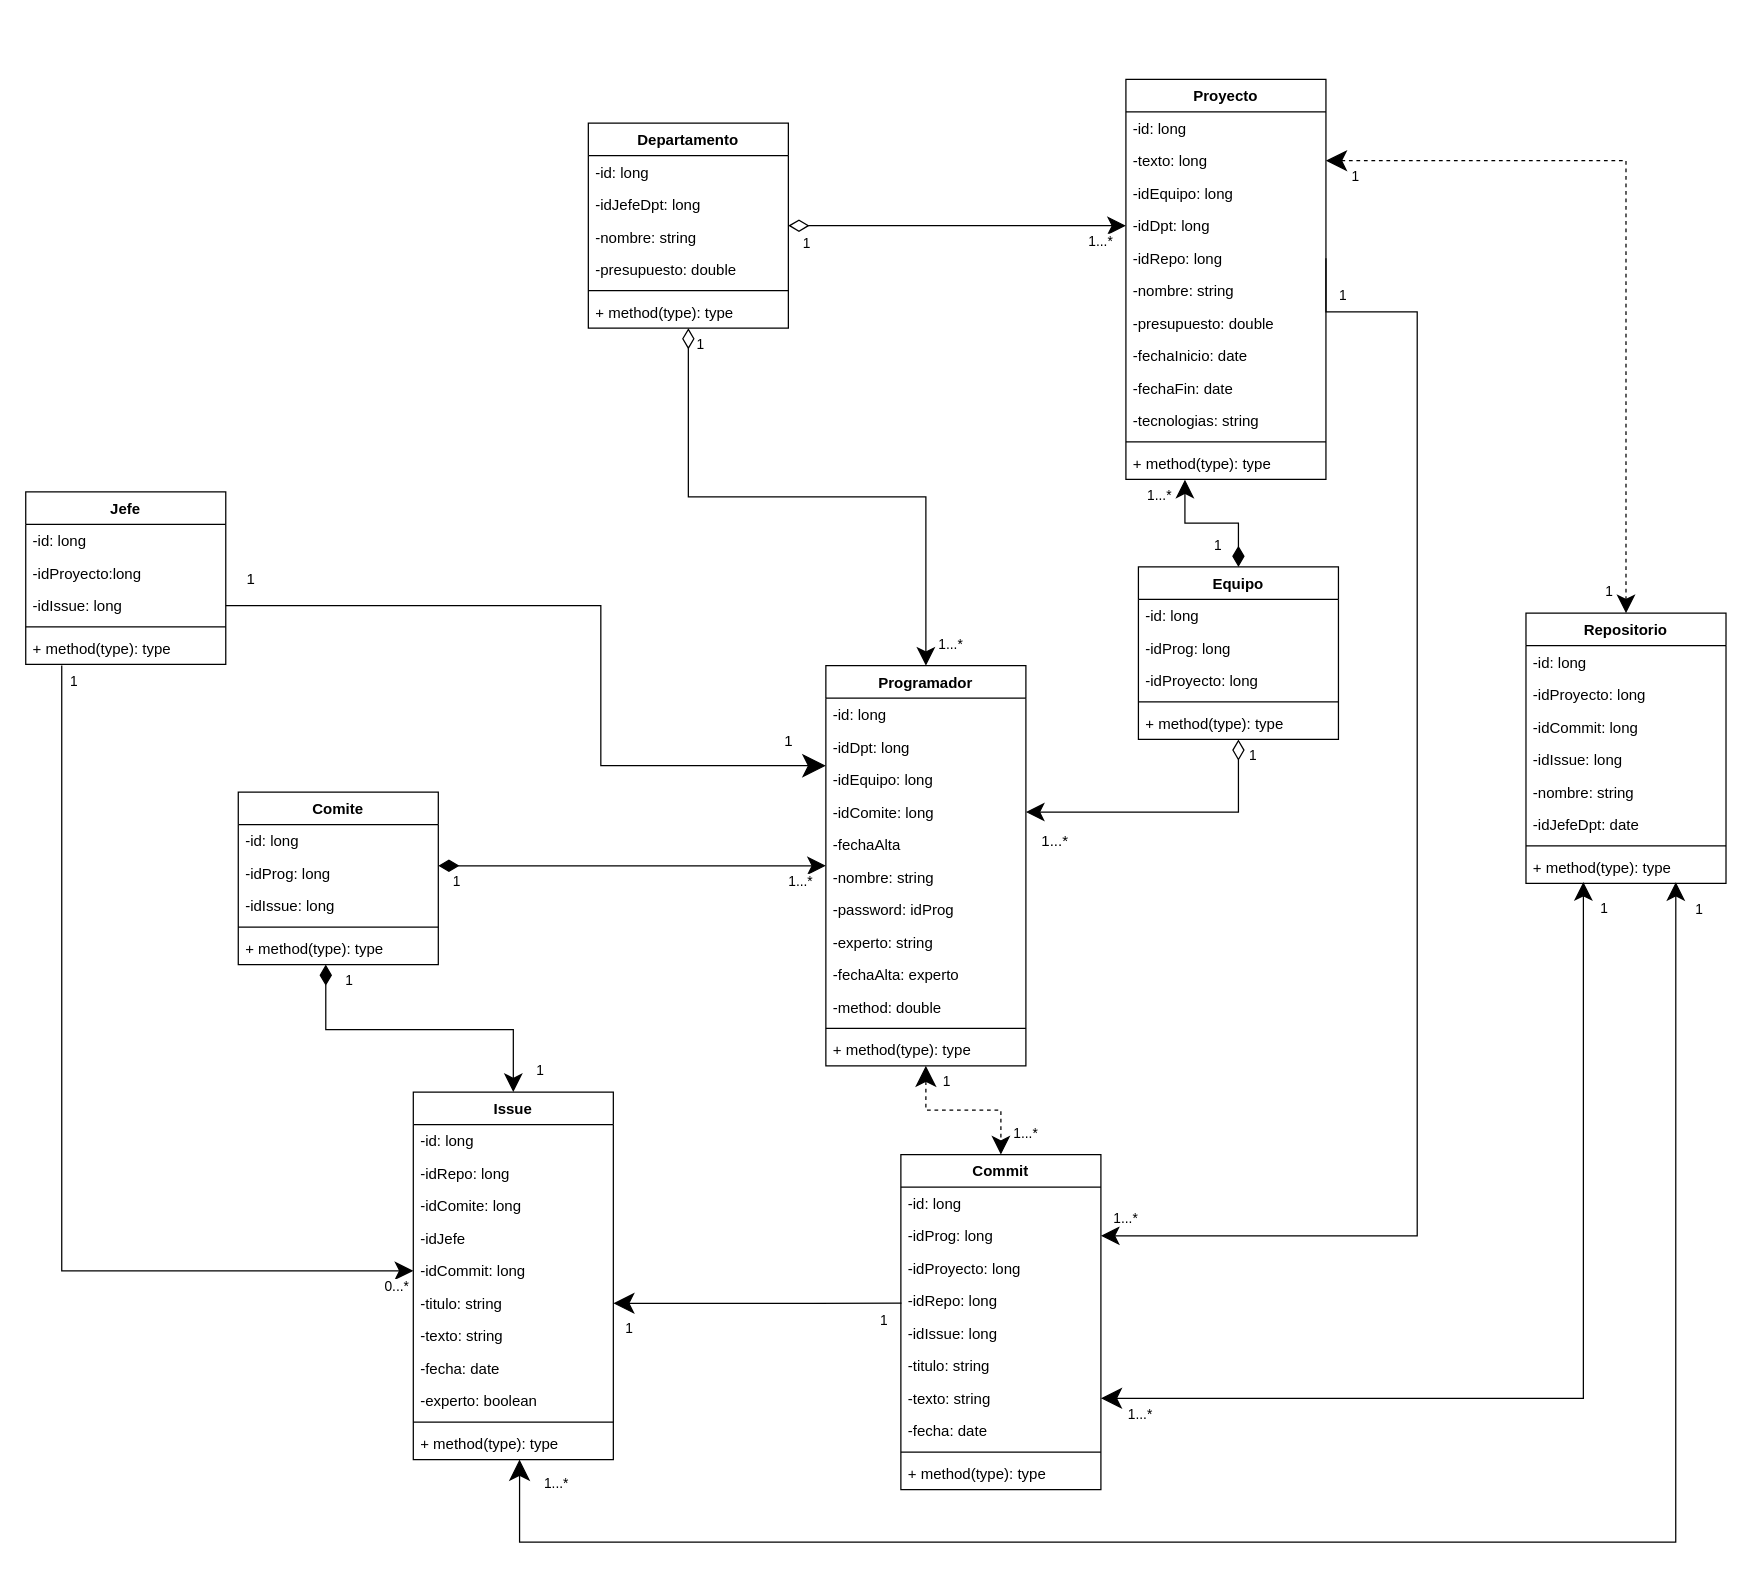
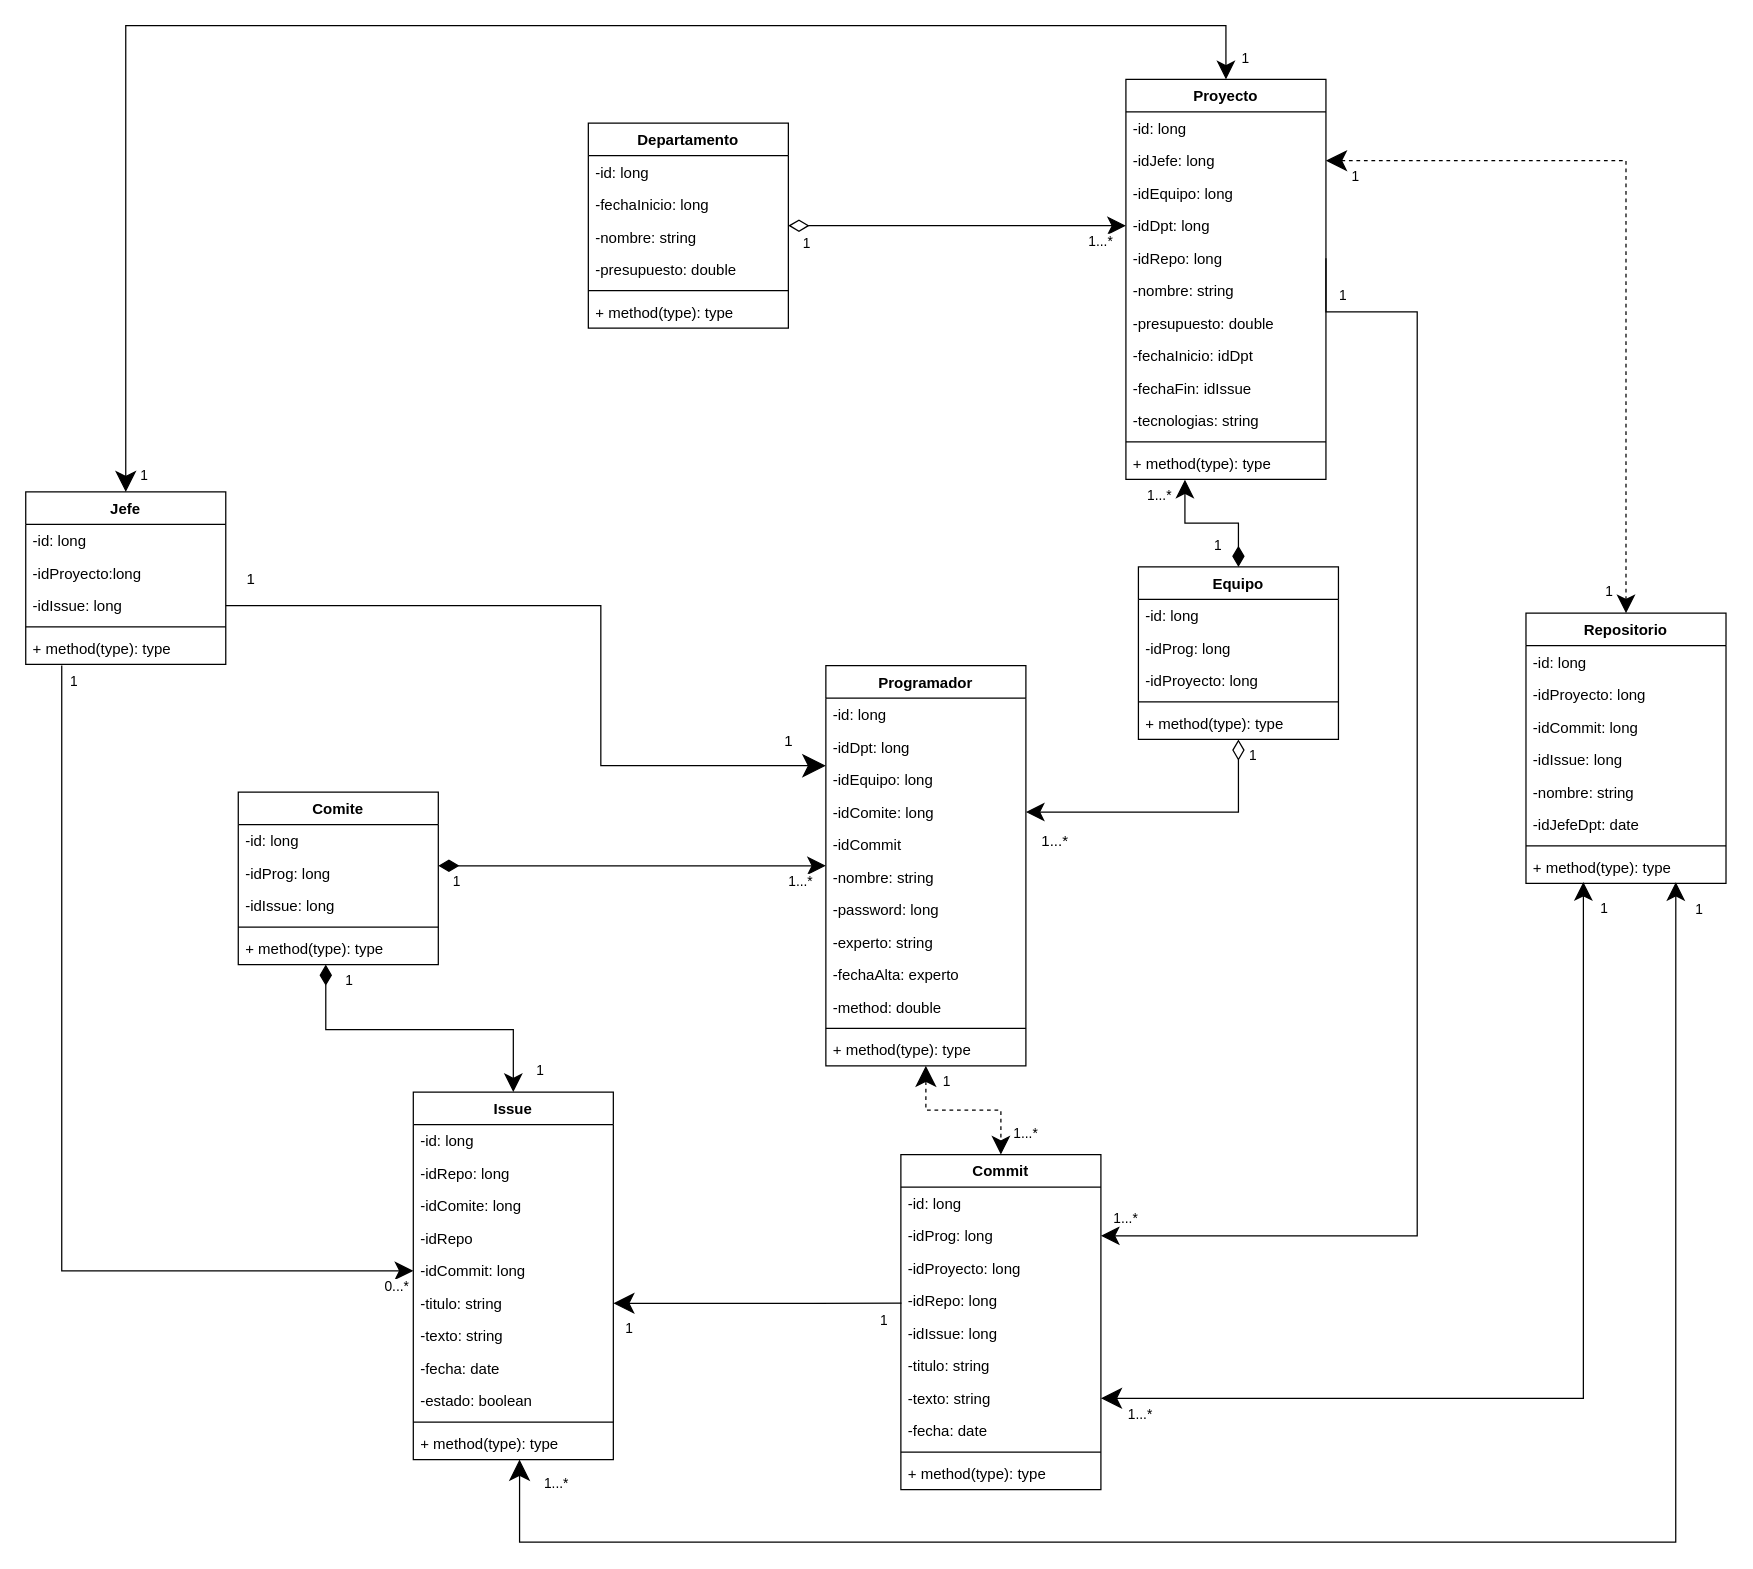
+ <mxCell id="42" value="" style="endArrow=classic;html=1;endSize=12;startArrow=classic;startSize=14;startFill=1;edgeStyle=orthogonalEdgeStyle;rounded=0;entryX=0.5;entryY=0;entryDx=0;entryDy=0;exitX=0.5;exitY=0;exitDx=0;exitDy=0;endFill=1;" parent="1" source="122" target="52" edge="1"><mxGeometry relative="1" as="geometry"><mxPoint x="83" y="436" as="sourcePoint" /><mxPoint x="983.58" y="43" as="targetPoint" /><Array as="points"><mxPoint x="100" y="20" /><mxPoint x="980" y="20" /></Array></mxGeometry></mxCell>
+ <mxCell id="43" value="1" style="edgeLabel;resizable=0;html=1;align=left;verticalAlign=top;" parent="42" connectable="0" vertex="1"><mxGeometry x="-1" relative="1" as="geometry"><mxPoint x="10" y="-26" as="offset" /></mxGeometry></mxCell>
+ <mxCell id="44" value="1" style="edgeLabel;resizable=0;html=1;align=right;verticalAlign=top;" parent="42" connectable="0" vertex="1"><mxGeometry x="1" relative="1" as="geometry"><mxPoint x="19" y="-30" as="offset" /></mxGeometry></mxCell>
- <mxCell id="54" value="-texto: long" style="text;strokeColor=none;fillColor=none;align=left;verticalAlign=top;spacingLeft=4;spacingRight=4;overflow=hidden;rotatable=0;points=[[0,0.5],[1,0.5]];portConstraint=eastwest;" parent="52" vertex="1"><mxGeometry y="52" width="160" height="26" as="geometry" /></mxCell>
+ <mxCell id="54" value="-idJefe: long" style="text;strokeColor=none;fillColor=none;align=left;verticalAlign=top;spacingLeft=4;spacingRight=4;overflow=hidden;rotatable=0;points=[[0,0.5],[1,0.5]];portConstraint=eastwest;" parent="52" vertex="1"><mxGeometry y="52" width="160" height="26" as="geometry" /></mxCell>
- <mxCell id="47" value="-idJefeDpt: long" style="text;strokeColor=none;fillColor=none;align=left;verticalAlign=top;spacingLeft=4;spacingRight=4;overflow=hidden;rotatable=0;points=[[0,0.5],[1,0.5]];portConstraint=eastwest;" parent="45" vertex="1"><mxGeometry y="52" width="160" height="26" as="geometry" /></mxCell>
+ <mxCell id="47" value="-fechaInicio: long" style="text;strokeColor=none;fillColor=none;align=left;verticalAlign=top;spacingLeft=4;spacingRight=4;overflow=hidden;rotatable=0;points=[[0,0.5],[1,0.5]];portConstraint=eastwest;" parent="45" vertex="1"><mxGeometry y="52" width="160" height="26" as="geometry" /></mxCell>
- <mxCell id="60" value="-fechaInicio: date" style="text;strokeColor=none;fillColor=none;align=left;verticalAlign=top;spacingLeft=4;spacingRight=4;overflow=hidden;rotatable=0;points=[[0,0.5],[1,0.5]];portConstraint=eastwest;" parent="52" vertex="1"><mxGeometry y="208" width="160" height="26" as="geometry" /></mxCell>
+ <mxCell id="60" value="-fechaInicio: idDpt" style="text;strokeColor=none;fillColor=none;align=left;verticalAlign=top;spacingLeft=4;spacingRight=4;overflow=hidden;rotatable=0;points=[[0,0.5],[1,0.5]];portConstraint=eastwest;" parent="52" vertex="1"><mxGeometry y="208" width="160" height="26" as="geometry" /></mxCell>
- <mxCell id="61" value="-fechaFin: date" style="text;strokeColor=none;fillColor=none;align=left;verticalAlign=top;spacingLeft=4;spacingRight=4;overflow=hidden;rotatable=0;points=[[0,0.5],[1,0.5]];portConstraint=eastwest;" parent="52" vertex="1"><mxGeometry y="234" width="160" height="26" as="geometry" /></mxCell>
+ <mxCell id="61" value="-fechaFin: idIssue" style="text;strokeColor=none;fillColor=none;align=left;verticalAlign=top;spacingLeft=4;spacingRight=4;overflow=hidden;rotatable=0;points=[[0,0.5],[1,0.5]];portConstraint=eastwest;" parent="52" vertex="1"><mxGeometry y="234" width="160" height="26" as="geometry" /></mxCell>
- <mxCell id="11" value="" style="endArrow=classic;html=1;endSize=12;startArrow=diamondThin;startSize=14;startFill=0;edgeStyle=orthogonalEdgeStyle;rounded=0;exitX=0.5;exitY=1;exitDx=0;exitDy=0;entryX=0.5;entryY=0;entryDx=0;entryDy=0;endFill=1;" parent="1" source="45" target="65" edge="1"><mxGeometry relative="1" as="geometry"><mxPoint x="575.21" y="329" as="sourcePoint" /><mxPoint x="733" y="566" as="targetPoint" /></mxGeometry></mxCell>
- <mxCell id="12" value="1" style="edgeLabel;resizable=0;html=1;align=left;verticalAlign=top;" parent="11" connectable="0" vertex="1"><mxGeometry x="-1" relative="1" as="geometry"><mxPoint x="5" as="offset" /></mxGeometry></mxCell>
- <mxCell id="13" value="1...*" style="edgeLabel;resizable=0;html=1;align=right;verticalAlign=top;" parent="11" connectable="0" vertex="1"><mxGeometry x="1" relative="1" as="geometry"><mxPoint x="30" y="-30" as="offset" /></mxGeometry></mxCell>
- <mxCell id="70" value="-fechaAlta" style="text;strokeColor=none;fillColor=none;align=left;verticalAlign=top;spacingLeft=4;spacingRight=4;overflow=hidden;rotatable=0;points=[[0,0.5],[1,0.5]];portConstraint=eastwest;" parent="65" vertex="1"><mxGeometry y="130" width="160" height="26" as="geometry" /></mxCell>
+ <mxCell id="70" value="-idCommit" style="text;strokeColor=none;fillColor=none;align=left;verticalAlign=top;spacingLeft=4;spacingRight=4;overflow=hidden;rotatable=0;points=[[0,0.5],[1,0.5]];portConstraint=eastwest;" parent="65" vertex="1"><mxGeometry y="130" width="160" height="26" as="geometry" /></mxCell>
- <mxCell id="72" value="-password: idProg" style="text;strokeColor=none;fillColor=none;align=left;verticalAlign=top;spacingLeft=4;spacingRight=4;overflow=hidden;rotatable=0;points=[[0,0.5],[1,0.5]];portConstraint=eastwest;" parent="65" vertex="1"><mxGeometry y="182" width="160" height="26" as="geometry" /></mxCell>
+ <mxCell id="72" value="-password: long" style="text;strokeColor=none;fillColor=none;align=left;verticalAlign=top;spacingLeft=4;spacingRight=4;overflow=hidden;rotatable=0;points=[[0,0.5],[1,0.5]];portConstraint=eastwest;" parent="65" vertex="1"><mxGeometry y="182" width="160" height="26" as="geometry" /></mxCell>
- <mxCell id="108" value="-idJefe" style="text;strokeColor=none;fillColor=none;align=left;verticalAlign=top;spacingLeft=4;spacingRight=4;overflow=hidden;rotatable=0;points=[[0,0.5],[1,0.5]];portConstraint=eastwest;" parent="104" vertex="1"><mxGeometry y="104" width="160" height="26" as="geometry" /></mxCell>
+ <mxCell id="108" value="-idRepo" style="text;strokeColor=none;fillColor=none;align=left;verticalAlign=top;spacingLeft=4;spacingRight=4;overflow=hidden;rotatable=0;points=[[0,0.5],[1,0.5]];portConstraint=eastwest;" parent="104" vertex="1"><mxGeometry y="104" width="160" height="26" as="geometry" /></mxCell>
- <mxCell id="113" value="-experto: boolean" style="text;strokeColor=none;fillColor=none;align=left;verticalAlign=top;spacingLeft=4;spacingRight=4;overflow=hidden;rotatable=0;points=[[0,0.5],[1,0.5]];portConstraint=eastwest;" parent="104" vertex="1"><mxGeometry y="234" width="160" height="26" as="geometry" /></mxCell>
+ <mxCell id="113" value="-estado: boolean" style="text;strokeColor=none;fillColor=none;align=left;verticalAlign=top;spacingLeft=4;spacingRight=4;overflow=hidden;rotatable=0;points=[[0,0.5],[1,0.5]];portConstraint=eastwest;" parent="104" vertex="1"><mxGeometry y="234" width="160" height="26" as="geometry" /></mxCell>
